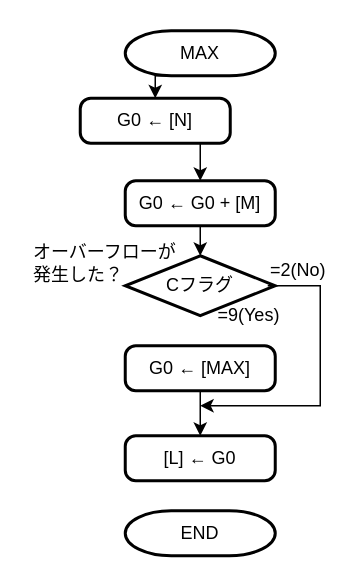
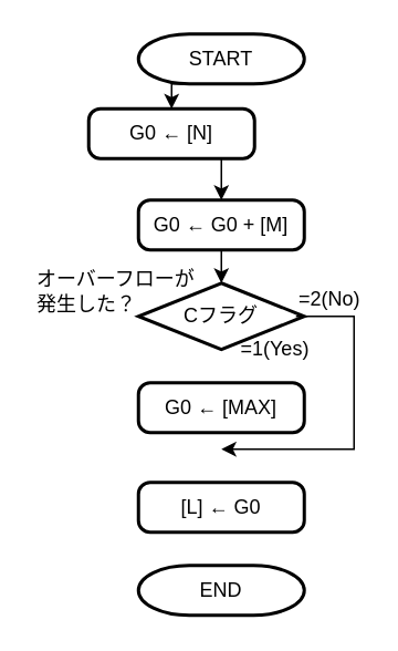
- <mxCell id="3" value="MAX" style="strokeWidth=2;html=1;shape=mxgraph.flowchart.terminator;whiteSpace=wrap;" parent="1" vertex="1"><mxGeometry x="83" y="20" width="100" height="30" as="geometry" /></mxCell>
+ <mxCell id="3" value="START" style="strokeWidth=2;html=1;shape=mxgraph.flowchart.terminator;whiteSpace=wrap;" parent="1" vertex="1"><mxGeometry x="83" y="20" width="100" height="30" as="geometry" /></mxCell>
- <mxCell id="15" value="=9(Yes)" style="text;html=1;strokeColor=none;fillColor=none;align=left;verticalAlign=middle;whiteSpace=wrap;rounded=0;" parent="1" vertex="1"><mxGeometry x="143" y="200" width="50" height="20" as="geometry" /></mxCell>
+ <mxCell id="15" value="=1(Yes)" style="text;html=1;strokeColor=none;fillColor=none;align=left;verticalAlign=middle;whiteSpace=wrap;rounded=0;" parent="1" vertex="1"><mxGeometry x="143" y="200" width="50" height="20" as="geometry" /></mxCell>
- <mxCell id="11" style="edgeStyle=orthogonalEdgeStyle;rounded=0;orthogonalLoop=1;jettySize=auto;html=1;exitX=0.5;exitY=1;exitDx=0;exitDy=0;entryX=0.5;entryY=0;entryDx=0;entryDy=0;" parent="1" source="12" target="13" edge="1"><mxGeometry relative="1" as="geometry" /></mxCell>
